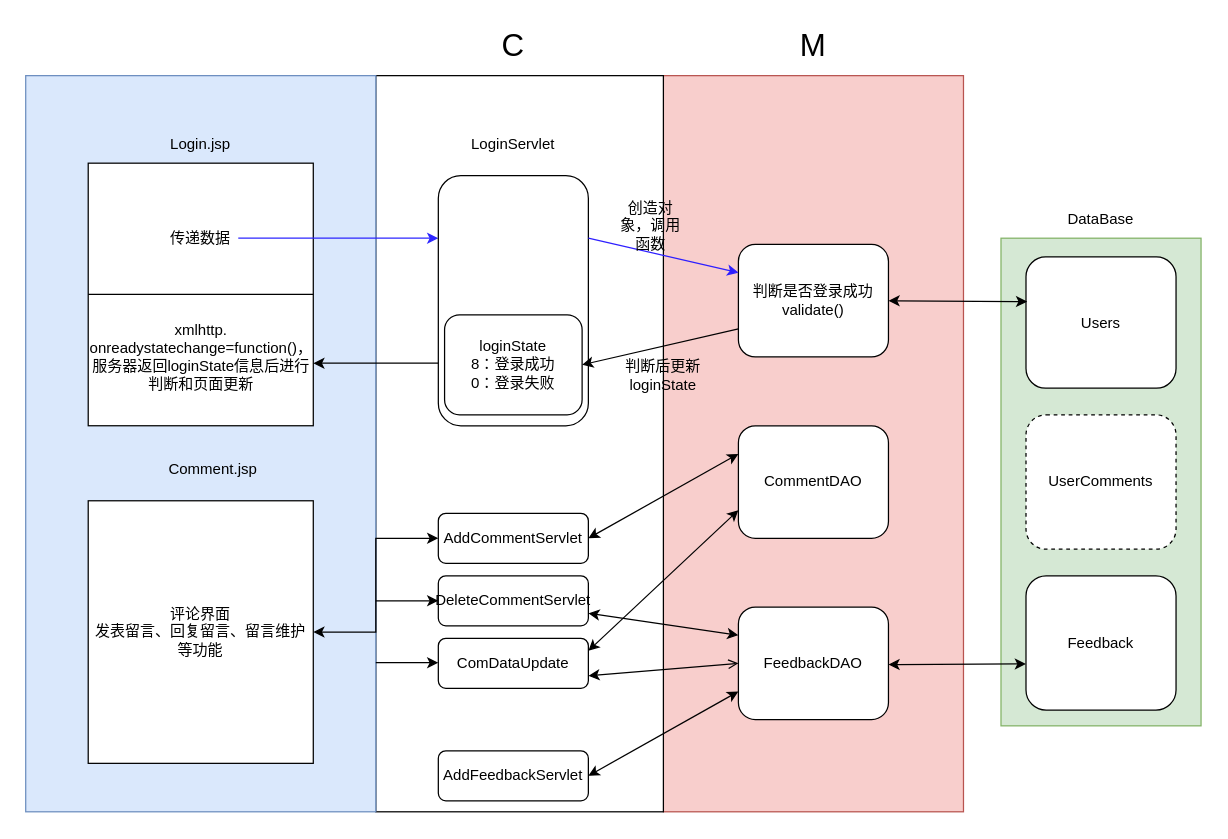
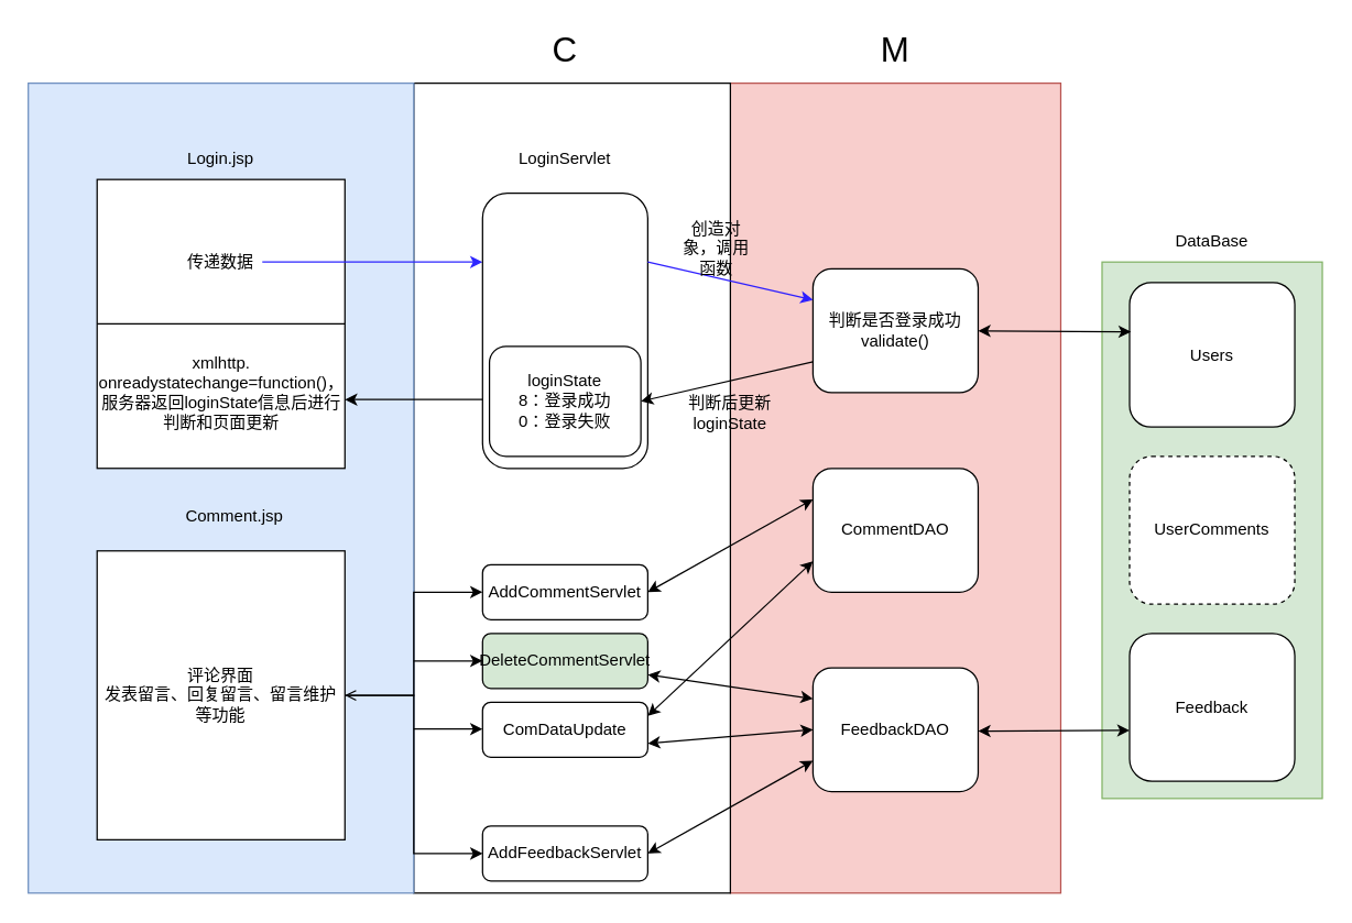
- <mxCell id="31" value="DeleteCommentServlet&lt;br&gt;" style="rounded=1;whiteSpace=wrap;html=1;" vertex="1" parent="1"><mxGeometry x="350" y="460" width="120" height="40" as="geometry" /></mxCell>
+ <mxCell id="31" value="DeleteCommentServlet&lt;br&gt;" style="rounded=1;whiteSpace=wrap;html=1;fillColor=#d5e8d4;" vertex="1" parent="1"><mxGeometry x="350" y="460" width="120" height="40" as="geometry" /></mxCell>
- <mxCell id="41" value="" style="endArrow=classic;startArrow=classic;html=1;rounded=0;exitX=0;exitY=0.5;exitDx=0;exitDy=0;entryX=1;entryY=0.5;entryDx=0;entryDy=0;" edge="1" parent="1" source="28" target="26"><mxGeometry width="50" height="50" relative="1" as="geometry"><mxPoint x="410" y="540" as="sourcePoint" /><mxPoint x="460" y="490" as="targetPoint" /><Array as="points"><mxPoint x="300" y="430" /><mxPoint x="300" y="505" /></Array></mxGeometry></mxCell>
+ <mxCell id="41" value="" style="endArrow=open;startArrow=classic;html=1;rounded=0;exitX=0;exitY=0.5;exitDx=0;exitDy=0;entryX=1;entryY=0.5;entryDx=0;entryDy=0;" edge="1" parent="1" source="28" target="26"><mxGeometry width="50" height="50" relative="1" as="geometry"><mxPoint x="410" y="540" as="sourcePoint" /><mxPoint x="460" y="490" as="targetPoint" /><Array as="points"><mxPoint x="300" y="430" /><mxPoint x="300" y="505" /></Array></mxGeometry></mxCell>
- <mxCell id="36" value="" style="endArrow=open;startArrow=classic;html=1;rounded=0;entryX=0;entryY=0.5;entryDx=0;entryDy=0;exitX=1;exitY=0.75;exitDx=0;exitDy=0;" edge="1" parent="1" source="30" target="32"><mxGeometry width="50" height="50" relative="1" as="geometry"><mxPoint x="490" y="550" as="sourcePoint" /><mxPoint x="660" y="590" as="targetPoint" /></mxGeometry></mxCell>
+ <mxCell id="36" value="" style="endArrow=classic;startArrow=classic;html=1;rounded=0;entryX=0;entryY=0.5;entryDx=0;entryDy=0;exitX=1;exitY=0.75;exitDx=0;exitDy=0;" edge="1" parent="1" source="30" target="32"><mxGeometry width="50" height="50" relative="1" as="geometry"><mxPoint x="490" y="550" as="sourcePoint" /><mxPoint x="660" y="590" as="targetPoint" /></mxGeometry></mxCell>
+ <mxCell id="25" style="edgeStyle=orthogonalEdgeStyle;rounded=0;orthogonalLoop=1;jettySize=auto;html=1;exitX=1;exitY=0.5;exitDx=0;exitDy=0;entryX=0;entryY=0.5;entryDx=0;entryDy=0;" edge="1" parent="1" source="26" target="29"><mxGeometry relative="1" as="geometry" /></mxCell>
